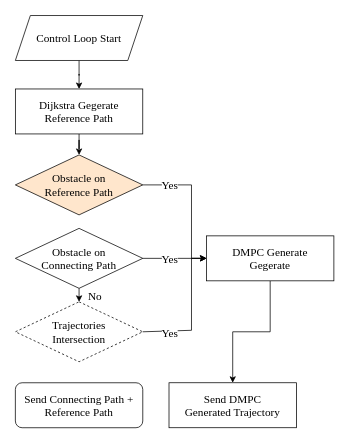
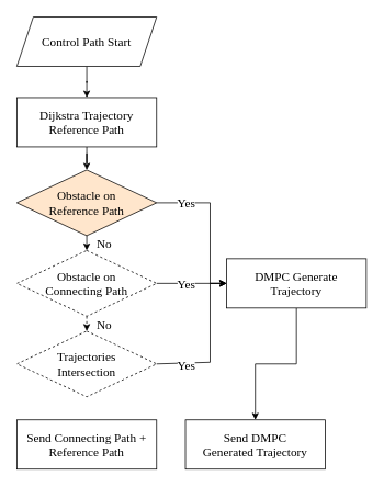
- <mxCell id="3" value="&lt;font style=&quot;font-size: 15px;&quot; face=&quot;Times New Roman&quot;&gt;Control Loop&amp;nbsp;&lt;/font&gt;&lt;span style=&quot;font-size: 15px; font-family: &amp;quot;Times New Roman&amp;quot;; background-color: transparent; color: light-dark(rgb(0, 0, 0), rgb(255, 255, 255));&quot;&gt;Start&lt;/span&gt;" style="shape=parallelogram;perimeter=parallelogramPerimeter;whiteSpace=wrap;html=1;fixedSize=1;" vertex="1" parent="1"><mxGeometry x="20" y="20" width="170" height="60" as="geometry" /></mxCell>
+ <mxCell id="3" value="&lt;font style=&quot;font-size: 15px;&quot; face=&quot;Times New Roman&quot;&gt;Control Path&amp;nbsp;&lt;/font&gt;&lt;span style=&quot;font-size: 15px; font-family: &amp;quot;Times New Roman&amp;quot;; background-color: transparent; color: light-dark(rgb(0, 0, 0), rgb(255, 255, 255));&quot;&gt;Start&lt;/span&gt;" style="shape=parallelogram;perimeter=parallelogramPerimeter;whiteSpace=wrap;html=1;fixedSize=1;" vertex="1" parent="1"><mxGeometry x="20" y="20" width="170" height="60" as="geometry" /></mxCell>
- <mxCell id="5" value="&lt;font face=&quot;Times New Roman&quot; style=&quot;font-size: 15px;&quot;&gt;Dijkstra Gegerate&lt;/font&gt;&lt;div&gt;&lt;font face=&quot;Times New Roman&quot; style=&quot;font-size: 15px;&quot;&gt;Reference Path&lt;/font&gt;&lt;/div&gt;" style="rounded=0;whiteSpace=wrap;html=1;" vertex="1" parent="1"><mxGeometry x="20" y="118" width="170" height="60" as="geometry" /></mxCell>
+ <mxCell id="5" value="&lt;font face=&quot;Times New Roman&quot; style=&quot;font-size: 15px;&quot;&gt;Dijkstra Trajectory&lt;/font&gt;&lt;div&gt;&lt;font face=&quot;Times New Roman&quot; style=&quot;font-size: 15px;&quot;&gt;Reference Path&lt;/font&gt;&lt;/div&gt;" style="rounded=0;whiteSpace=wrap;html=1;" vertex="1" parent="1"><mxGeometry x="20" y="118" width="170" height="60" as="geometry" /></mxCell>
+ <mxCell id="13" value="" style="endArrow=classic;html=1;rounded=0;exitX=0.5;exitY=1;exitDx=0;exitDy=0;entryX=0.5;entryY=0;entryDx=0;entryDy=0;" edge="1" parent="1" source="6" target="7"><mxGeometry relative="1" as="geometry"><mxPoint x="-225" y="240" as="sourcePoint" /><mxPoint x="-125" y="240" as="targetPoint" /></mxGeometry></mxCell>
+ <mxCell id="14" value="&lt;font face=&quot;Times New Roman&quot; style=&quot;font-size: 15px;&quot;&gt;No&lt;/font&gt;" style="edgeLabel;resizable=0;html=1;;align=center;verticalAlign=middle;" connectable="0" vertex="1" parent="13"><mxGeometry relative="1" as="geometry"><mxPoint x="20" as="offset" /></mxGeometry></mxCell>
- <mxCell id="7" value="&lt;font face=&quot;Times New Roman&quot; style=&quot;font-size: 15px;&quot;&gt;Obstacle on&lt;/font&gt;&lt;div&gt;&lt;font face=&quot;Times New Roman&quot; style=&quot;font-size: 15px;&quot;&gt;Connecting Path&lt;/font&gt;&lt;/div&gt;" style="rhombus;whiteSpace=wrap;html=1;" vertex="1" parent="1"><mxGeometry x="20" y="304" width="170" height="80" as="geometry" /></mxCell>
+ <mxCell id="7" value="&lt;font face=&quot;Times New Roman&quot; style=&quot;font-size: 15px;&quot;&gt;Obstacle on&lt;/font&gt;&lt;div&gt;&lt;font face=&quot;Times New Roman&quot; style=&quot;font-size: 15px;&quot;&gt;Connecting Path&lt;/font&gt;&lt;/div&gt;" style="rhombus;whiteSpace=wrap;html=1;dashed=1;" vertex="1" parent="1"><mxGeometry x="20" y="304" width="170" height="80" as="geometry" /></mxCell>
- <mxCell id="11" value="&lt;font face=&quot;Times New Roman&quot;&gt;&lt;span style=&quot;font-size: 15px;&quot;&gt;DMPC Generate&lt;/span&gt;&lt;/font&gt;&lt;div&gt;&lt;font face=&quot;Times New Roman&quot;&gt;&lt;span style=&quot;font-size: 15px;&quot;&gt;Gegerate&lt;/span&gt;&lt;/font&gt;&lt;/div&gt;" style="rounded=0;whiteSpace=wrap;html=1;" vertex="1" parent="1"><mxGeometry x="275" y="314" width="170" height="60" as="geometry" /></mxCell>
+ <mxCell id="11" value="&lt;font face=&quot;Times New Roman&quot;&gt;&lt;span style=&quot;font-size: 15px;&quot;&gt;DMPC Generate&lt;/span&gt;&lt;/font&gt;&lt;div&gt;&lt;font face=&quot;Times New Roman&quot;&gt;&lt;span style=&quot;font-size: 15px;&quot;&gt;Trajectory&lt;/span&gt;&lt;/font&gt;&lt;/div&gt;" style="rounded=0;whiteSpace=wrap;html=1;" vertex="1" parent="1"><mxGeometry x="275" y="314" width="170" height="60" as="geometry" /></mxCell>
- <mxCell id="15" value="" style="endArrow=classic;html=1;rounded=0;exitX=0.5;exitY=1;exitDx=0;exitDy=0;entryX=0.5;entryY=0;entryDx=0;entryDy=0;" edge="1" parent="1" source="7" target="8"><mxGeometry relative="1" as="geometry"><mxPoint x="115" y="280" as="sourcePoint" /><mxPoint x="115" y="300" as="targetPoint" /></mxGeometry></mxCell>
+ <mxCell id="15" value="" style="endArrow=classic;html=1;rounded=0;exitX=0.5;exitY=1;exitDx=0;exitDy=0;entryX=0.5;entryY=0;entryDx=0;entryDy=0;dashed=1;" edge="1" parent="1" source="7" target="8"><mxGeometry relative="1" as="geometry"><mxPoint x="115" y="280" as="sourcePoint" /><mxPoint x="115" y="300" as="targetPoint" /></mxGeometry></mxCell>
- <mxCell id="9" value="&lt;font face=&quot;Times New Roman&quot;&gt;&lt;span style=&quot;font-size: 15px;&quot;&gt;Send Connecting Path + Reference Path&lt;/span&gt;&lt;/font&gt;" style="whiteSpace=wrap;html=1;rounded=1;" vertex="1" parent="1"><mxGeometry x="20" y="510" width="170" height="60" as="geometry" /></mxCell>
+ <mxCell id="9" value="&lt;font face=&quot;Times New Roman&quot;&gt;&lt;span style=&quot;font-size: 15px;&quot;&gt;Send Connecting Path + Reference Path&lt;/span&gt;&lt;/font&gt;" style="rounded=0;whiteSpace=wrap;html=1;" vertex="1" parent="1"><mxGeometry x="20" y="510" width="170" height="60" as="geometry" /></mxCell>
